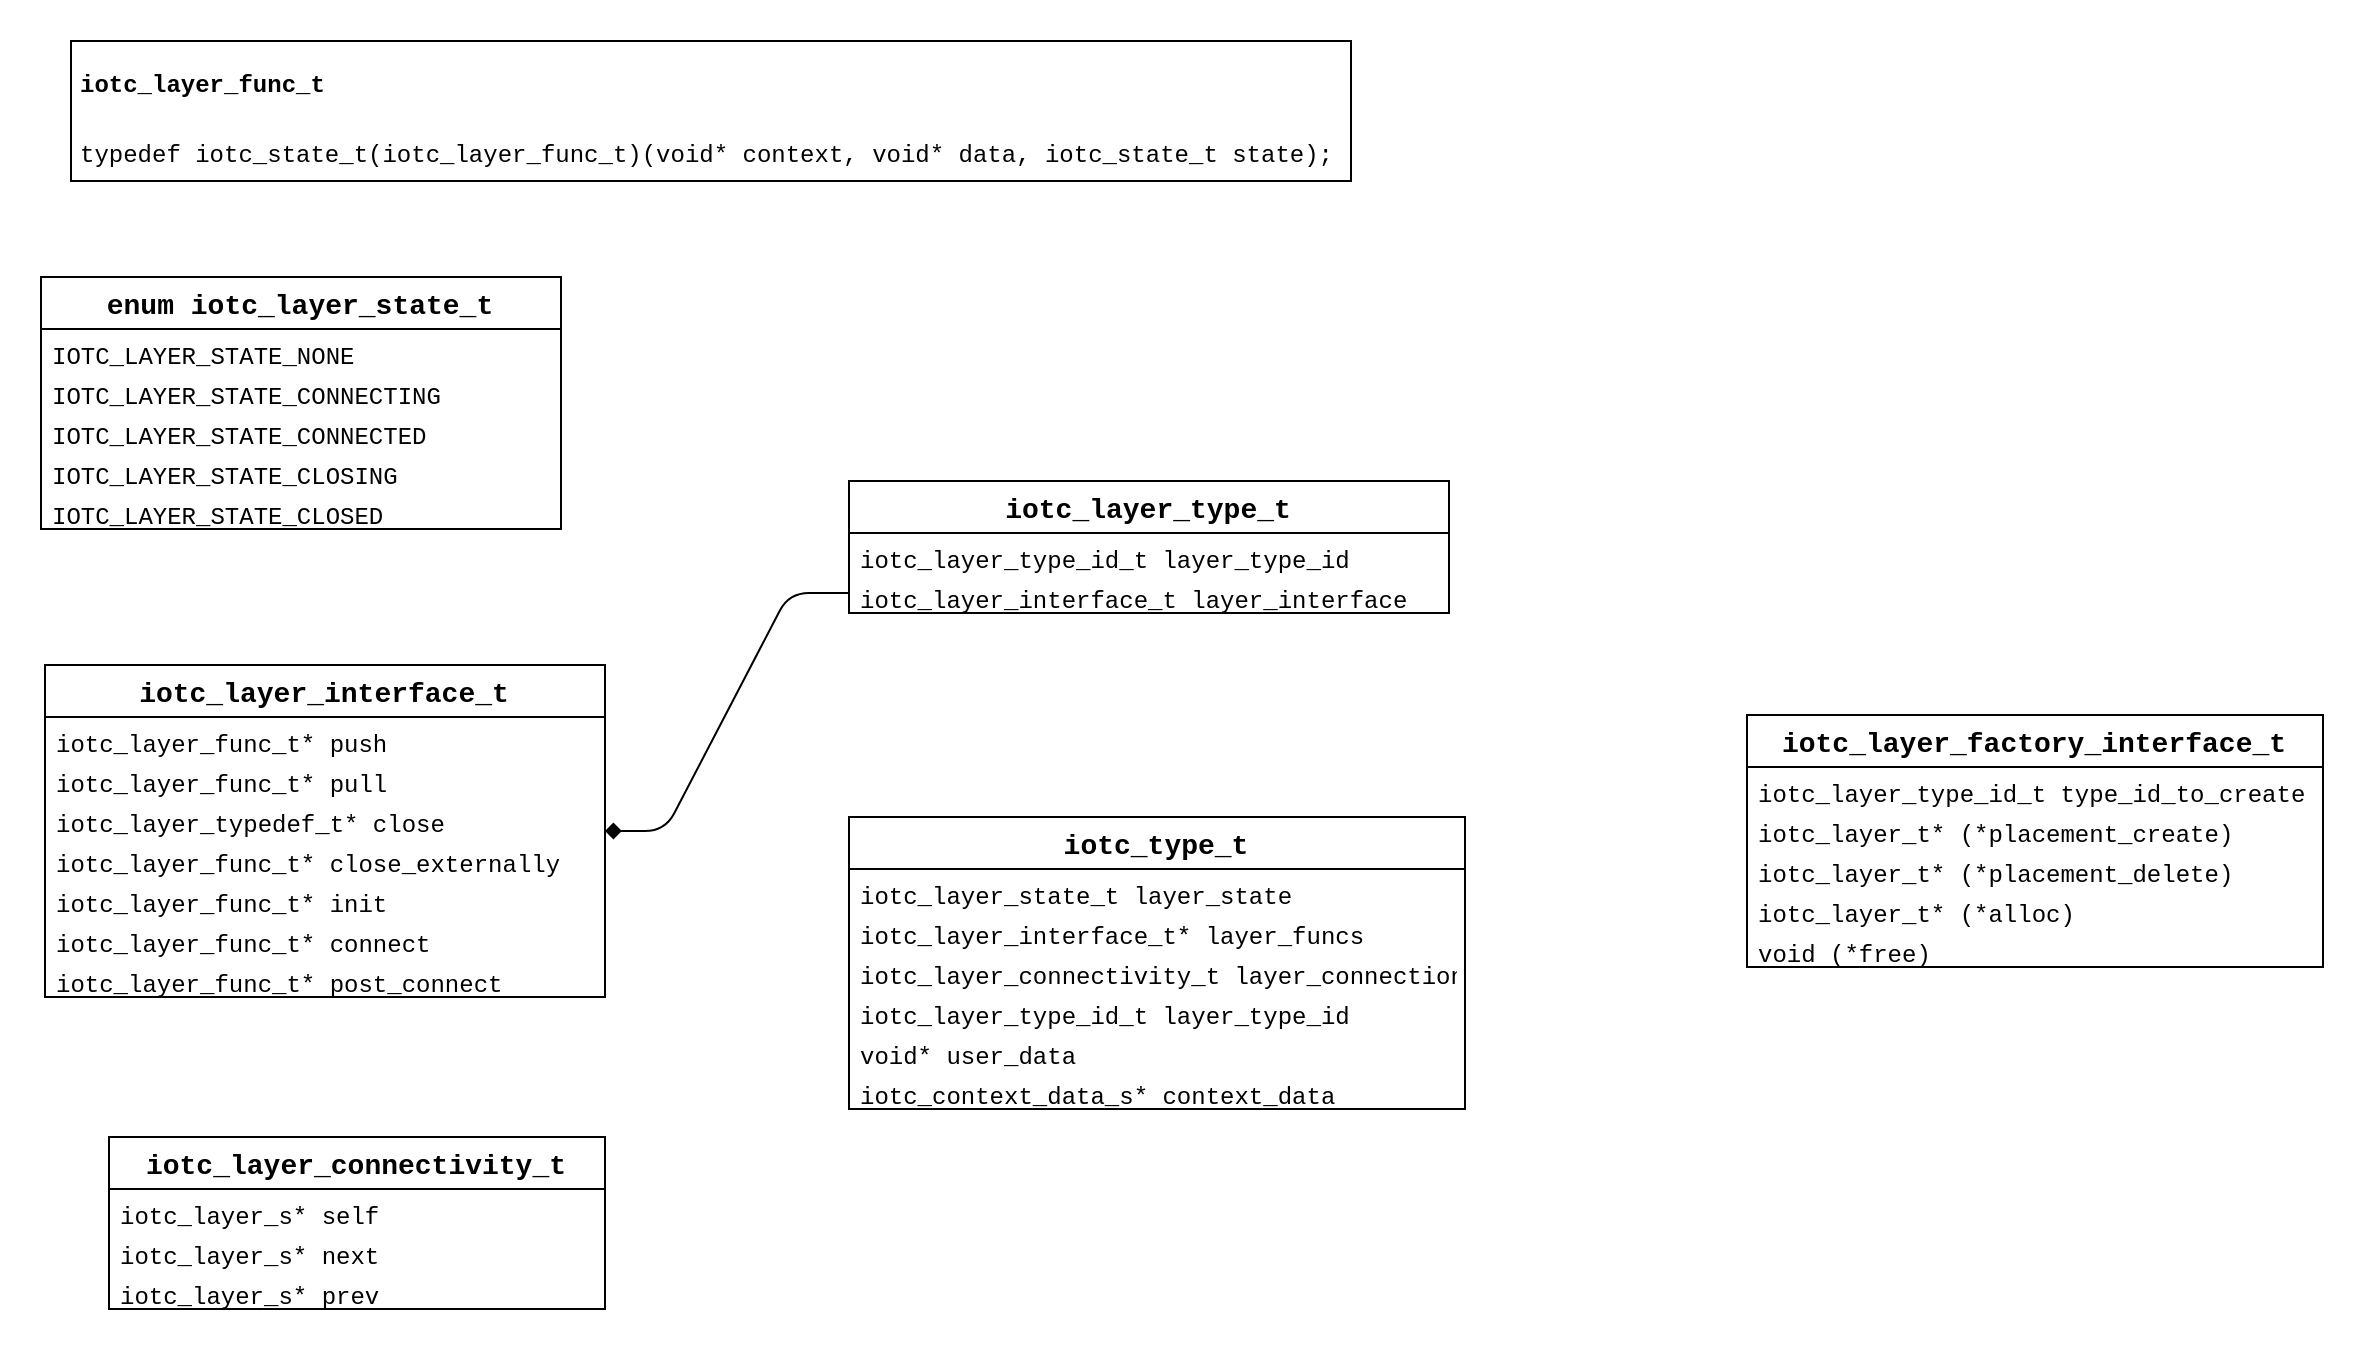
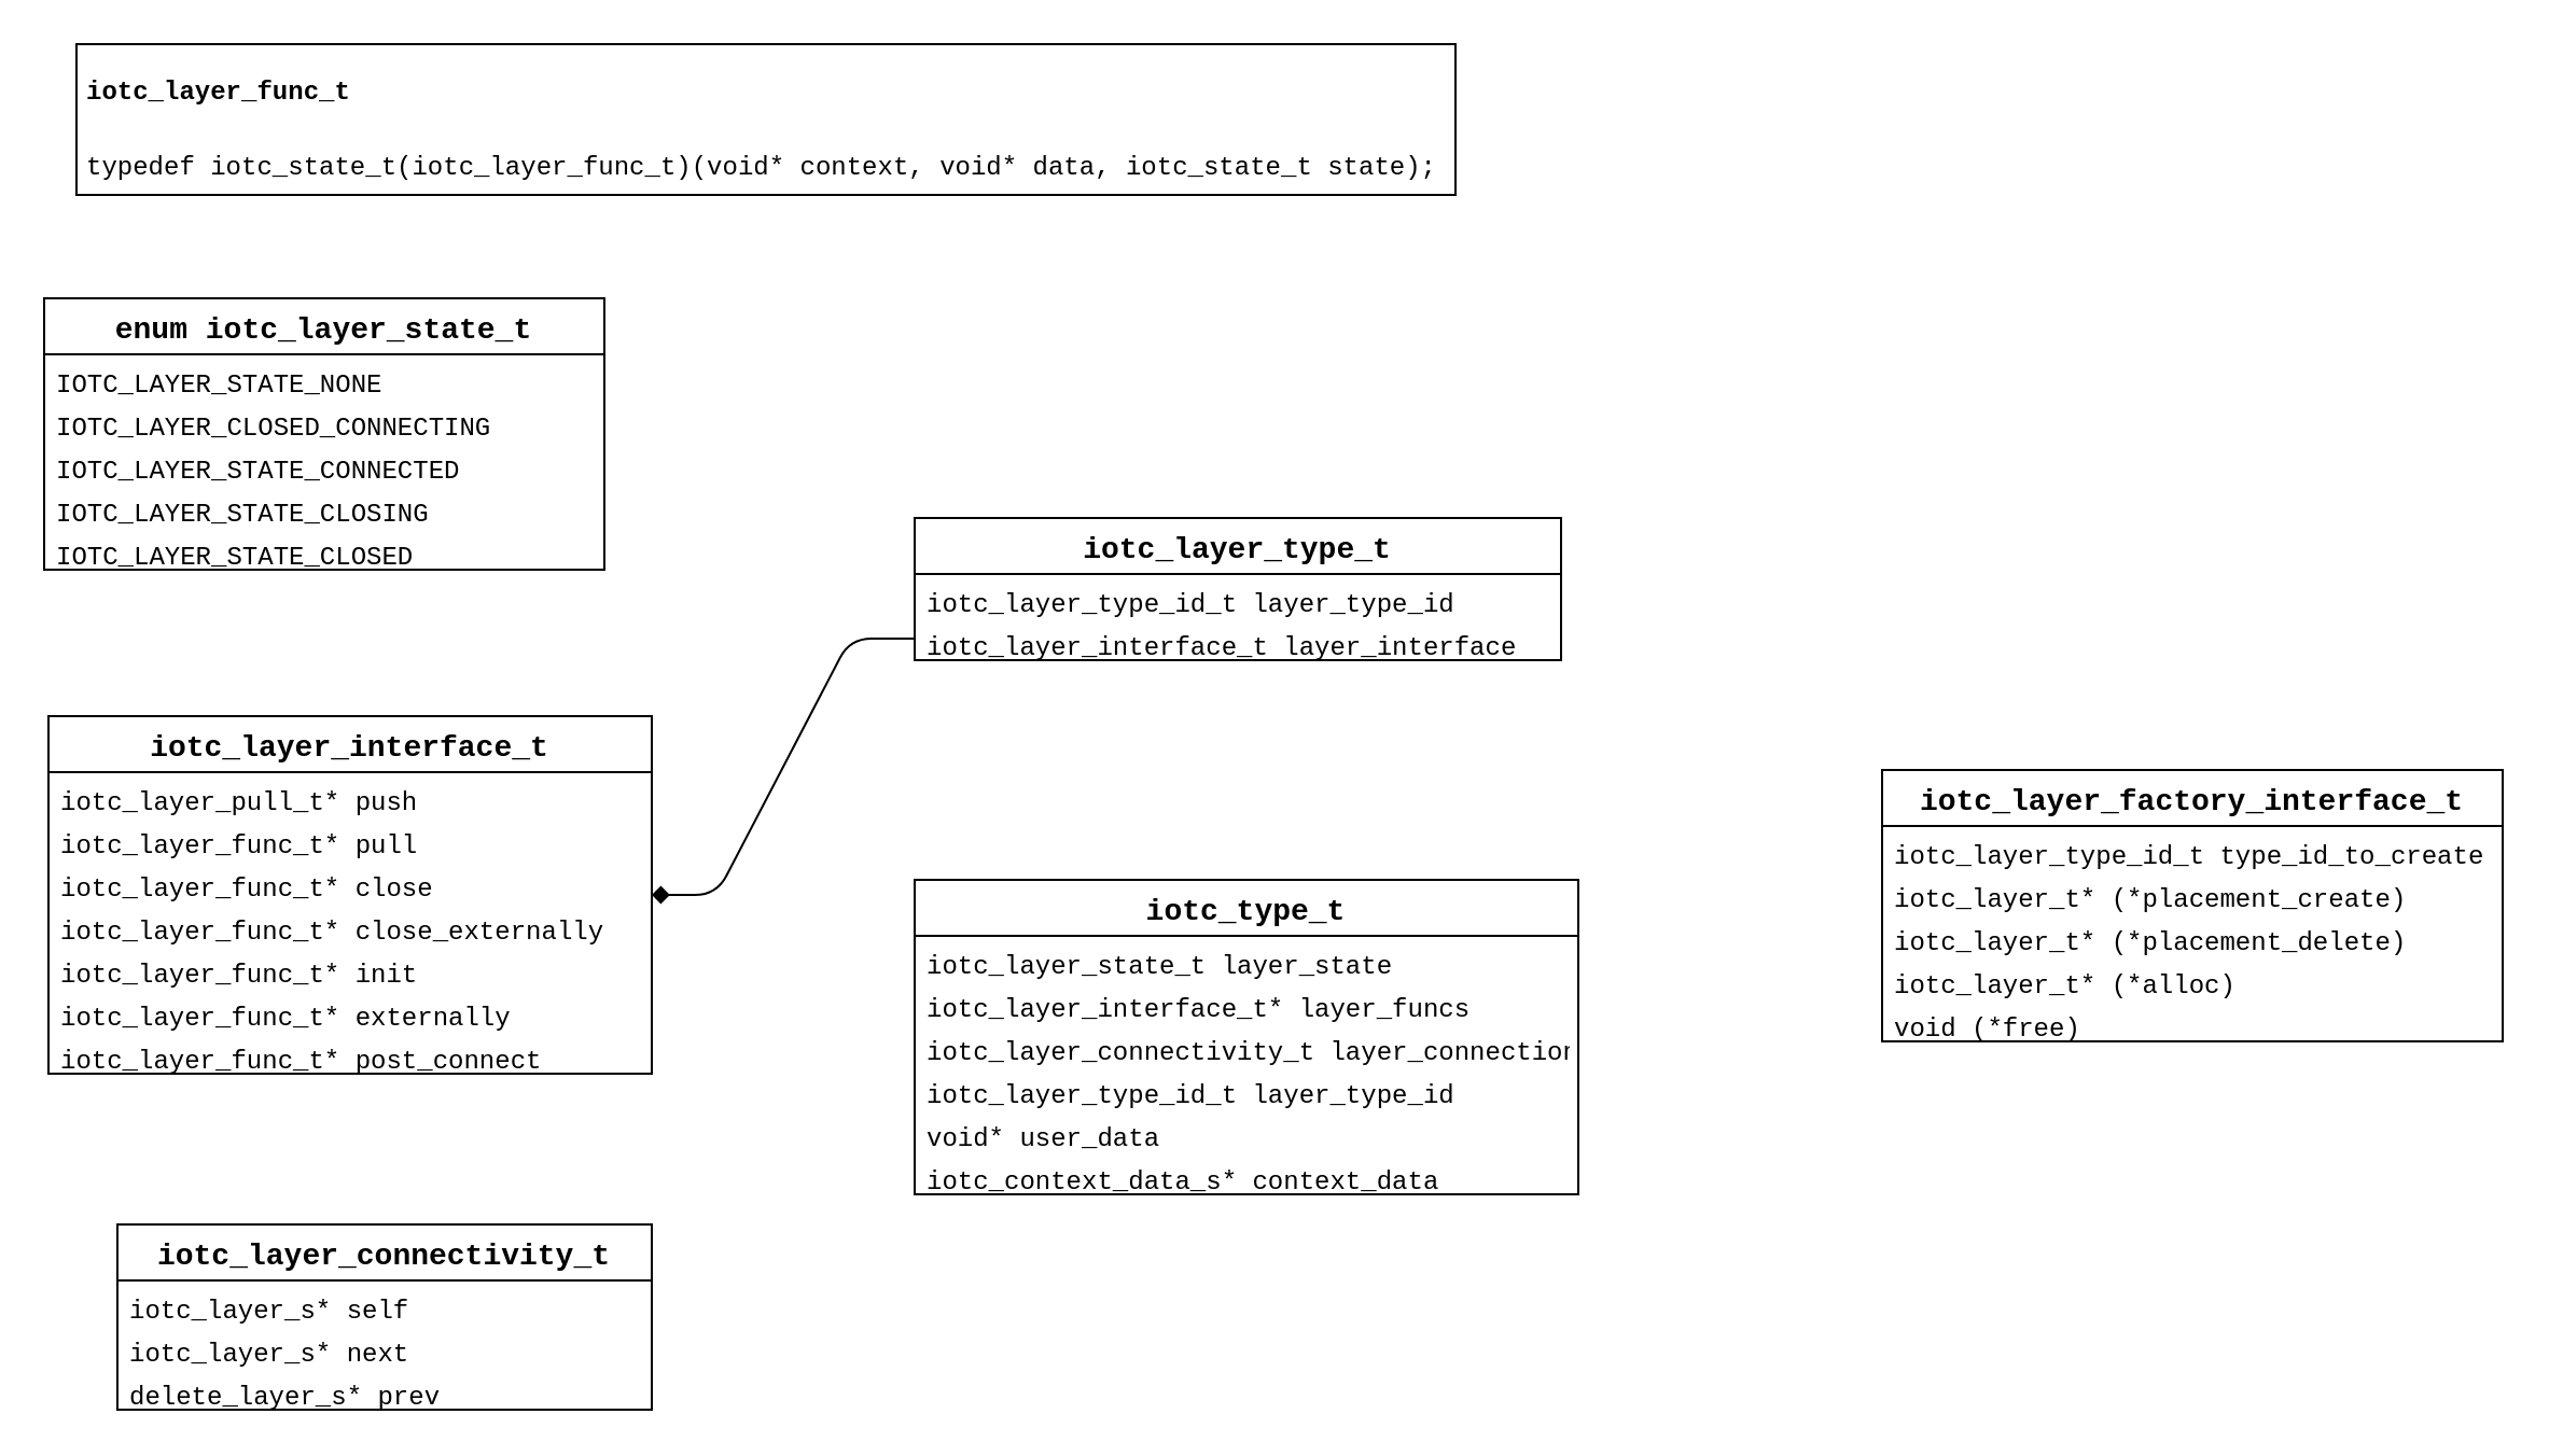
- <mxCell id="6" value="IOTC_LAYER_STATE_CONNECTING" style="text;strokeColor=none;fillColor=none;spacingLeft=4;spacingRight=4;overflow=hidden;rotatable=0;points=[[0,0.5],[1,0.5]];portConstraint=eastwest;fontSize=12;fontFamily=Courier New;" vertex="1" parent="4"><mxGeometry y="46" width="260" height="20" as="geometry" /></mxCell>
+ <mxCell id="6" value="IOTC_LAYER_CLOSED_CONNECTING" style="text;strokeColor=none;fillColor=none;spacingLeft=4;spacingRight=4;overflow=hidden;rotatable=0;points=[[0,0.5],[1,0.5]];portConstraint=eastwest;fontSize=12;fontFamily=Courier New;" vertex="1" parent="4"><mxGeometry y="46" width="260" height="20" as="geometry" /></mxCell>
- <mxCell id="11" value="iotc_layer_func_t* push" style="text;fillColor=none;spacingLeft=4;spacingRight=4;overflow=hidden;rotatable=0;points=[[0,0.5],[1,0.5]];portConstraint=eastwest;fontSize=12;fontFamily=Courier New;dashed=1;" vertex="1" parent="10"><mxGeometry y="26" width="280" height="20" as="geometry" /></mxCell>
+ <mxCell id="11" value="iotc_layer_pull_t* push" style="text;fillColor=none;spacingLeft=4;spacingRight=4;overflow=hidden;rotatable=0;points=[[0,0.5],[1,0.5]];portConstraint=eastwest;fontSize=12;fontFamily=Courier New;dashed=1;" vertex="1" parent="10"><mxGeometry y="26" width="280" height="20" as="geometry" /></mxCell>
- <mxCell id="13" value="iotc_layer_typedef_t* close" style="text;strokeColor=none;fillColor=none;spacingLeft=4;spacingRight=4;overflow=hidden;rotatable=0;points=[[0,0.5],[1,0.5]];portConstraint=eastwest;fontSize=12;fontFamily=Courier New;" vertex="1" parent="10"><mxGeometry y="66" width="280" height="20" as="geometry" /></mxCell>
+ <mxCell id="13" value="iotc_layer_func_t* close" style="text;strokeColor=none;fillColor=none;spacingLeft=4;spacingRight=4;overflow=hidden;rotatable=0;points=[[0,0.5],[1,0.5]];portConstraint=eastwest;fontSize=12;fontFamily=Courier New;" vertex="1" parent="10"><mxGeometry y="66" width="280" height="20" as="geometry" /></mxCell>
- <mxCell id="16" value="iotc_layer_func_t* connect" style="text;strokeColor=none;fillColor=none;spacingLeft=4;spacingRight=4;overflow=hidden;rotatable=0;points=[[0,0.5],[1,0.5]];portConstraint=eastwest;fontSize=12;fontFamily=Courier New;" vertex="1" parent="10"><mxGeometry y="126" width="280" height="20" as="geometry" /></mxCell>
+ <mxCell id="16" value="iotc_layer_func_t* externally" style="text;strokeColor=none;fillColor=none;spacingLeft=4;spacingRight=4;overflow=hidden;rotatable=0;points=[[0,0.5],[1,0.5]];portConstraint=eastwest;fontSize=12;fontFamily=Courier New;" vertex="1" parent="10"><mxGeometry y="126" width="280" height="20" as="geometry" /></mxCell>
- <mxCell id="21" value="iotc_layer_s* prev" style="text;strokeColor=none;fillColor=none;spacingLeft=4;spacingRight=4;overflow=hidden;rotatable=0;points=[[0,0.5],[1,0.5]];portConstraint=eastwest;fontSize=12;fontFamily=Courier New;" vertex="1" parent="18"><mxGeometry y="66" width="248" height="20" as="geometry" /></mxCell>
+ <mxCell id="21" value="delete_layer_s* prev" style="text;strokeColor=none;fillColor=none;spacingLeft=4;spacingRight=4;overflow=hidden;rotatable=0;points=[[0,0.5],[1,0.5]];portConstraint=eastwest;fontSize=12;fontFamily=Courier New;" vertex="1" parent="18"><mxGeometry y="66" width="248" height="20" as="geometry" /></mxCell>
